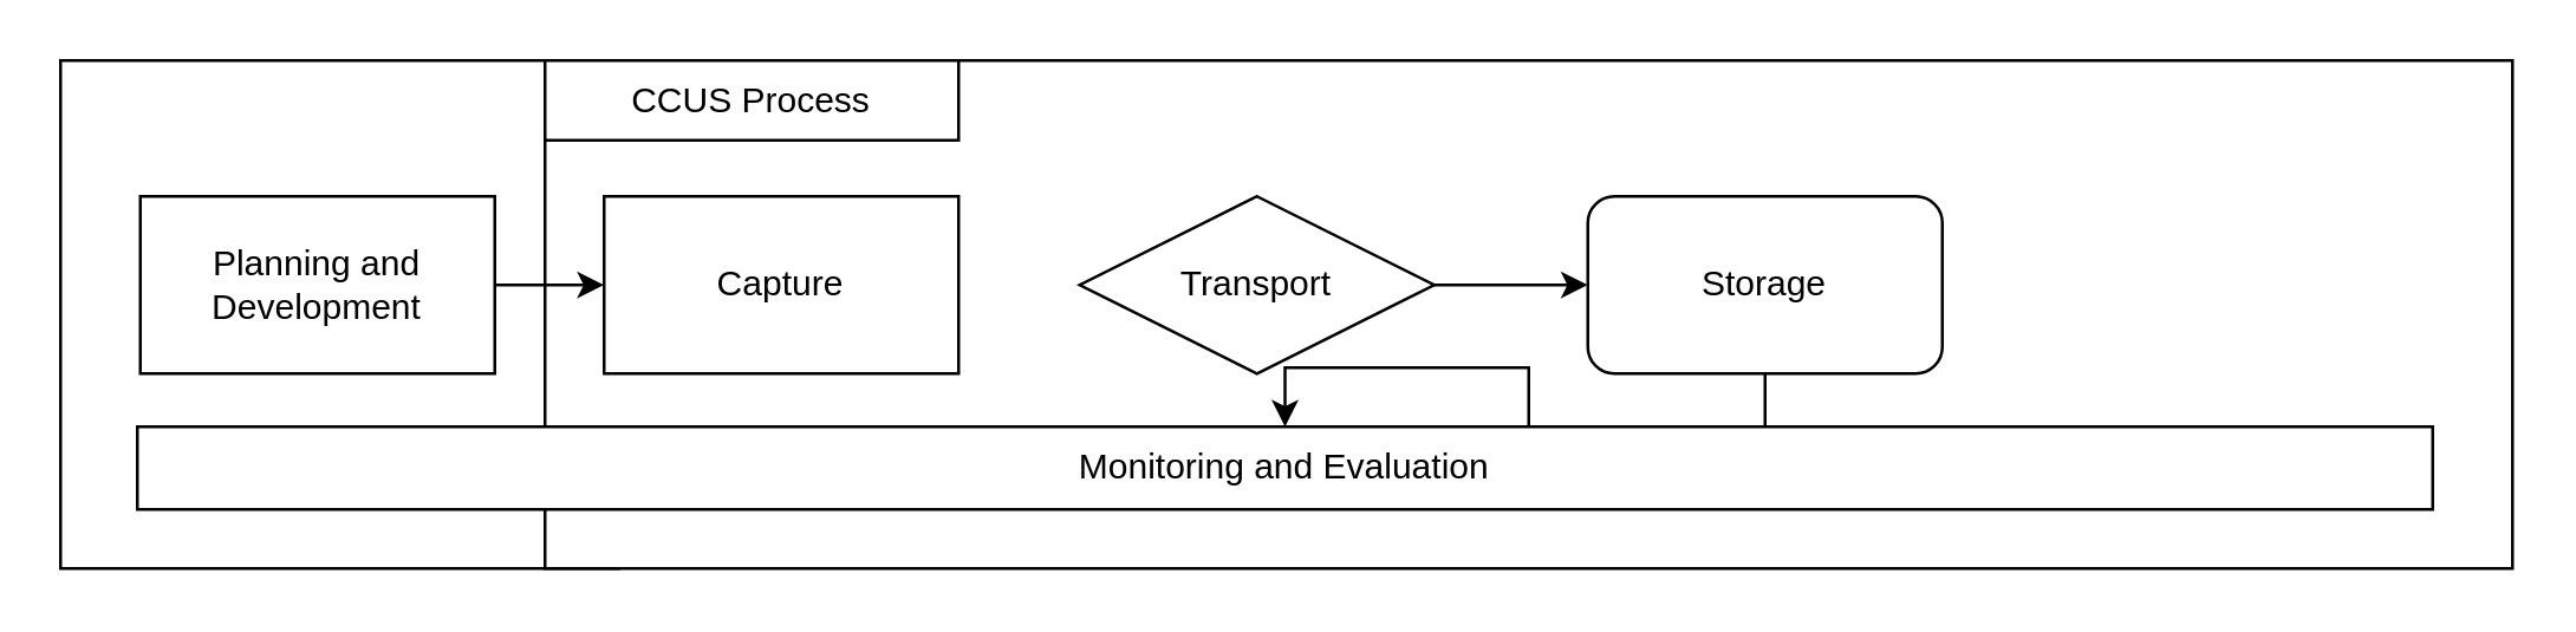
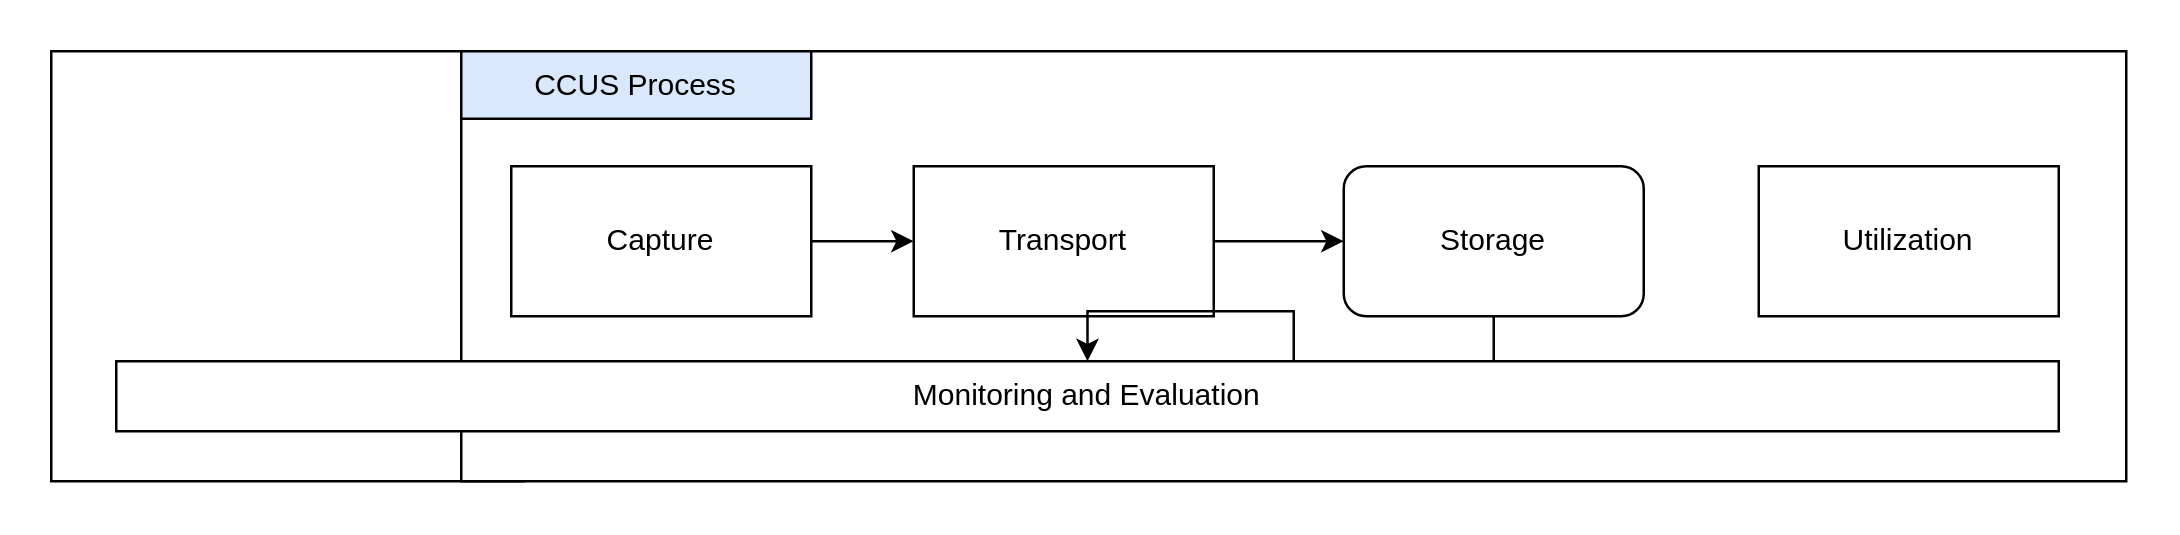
- <mxCell id="4" value="CCUS Process" style="rounded=0;whiteSpace=wrap;html=1;" vertex="1" parent="1"><mxGeometry x="184" y="20" width="140" height="27" as="geometry" /></mxCell>
+ <mxCell id="4" value="CCUS Process" style="rounded=0;whiteSpace=wrap;html=1;fillColor=#dae8fc;" vertex="1" parent="1"><mxGeometry x="184" y="20" width="140" height="27" as="geometry" /></mxCell>
- <mxCell id="6" value="Planning and Development" style="rounded=0;whiteSpace=wrap;html=1;" vertex="1" parent="1"><mxGeometry x="47" y="66" width="120" height="60" as="geometry" /></mxCell>
- <mxCell id="5" value="" style="edgeStyle=orthogonalEdgeStyle;rounded=0;orthogonalLoop=1;jettySize=auto;html=1;" edge="1" parent="1" source="6" target="8"><mxGeometry relative="1" as="geometry" /></mxCell>
+ <mxCell id="7" value="" style="edgeStyle=orthogonalEdgeStyle;rounded=0;orthogonalLoop=1;jettySize=auto;html=1;" edge="1" parent="1" source="8" target="10"><mxGeometry relative="1" as="geometry" /></mxCell>
- <mxCell id="10" value="Transport" style="rhombus;whiteSpace=wrap;html=1;" vertex="1" parent="1"><mxGeometry x="365" y="66" width="120" height="60" as="geometry" /></mxCell>
+ <mxCell id="10" value="Transport" style="rounded=0;whiteSpace=wrap;html=1;" vertex="1" parent="1"><mxGeometry x="365" y="66" width="120" height="60" as="geometry" /></mxCell>
+ <mxCell id="13" value="Utilization" style="rounded=0;whiteSpace=wrap;html=1;" vertex="1" parent="1"><mxGeometry x="703" y="66" width="120" height="60" as="geometry" /></mxCell>
